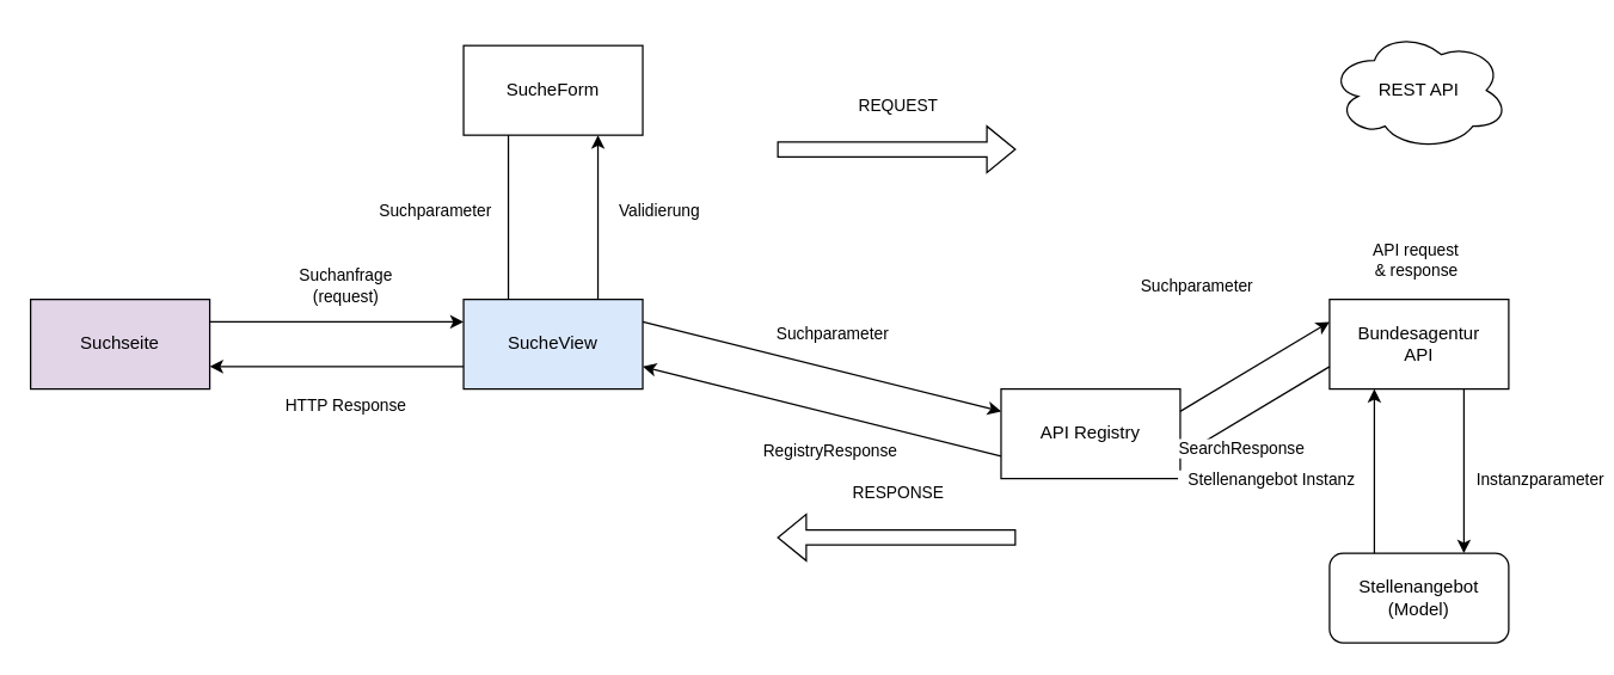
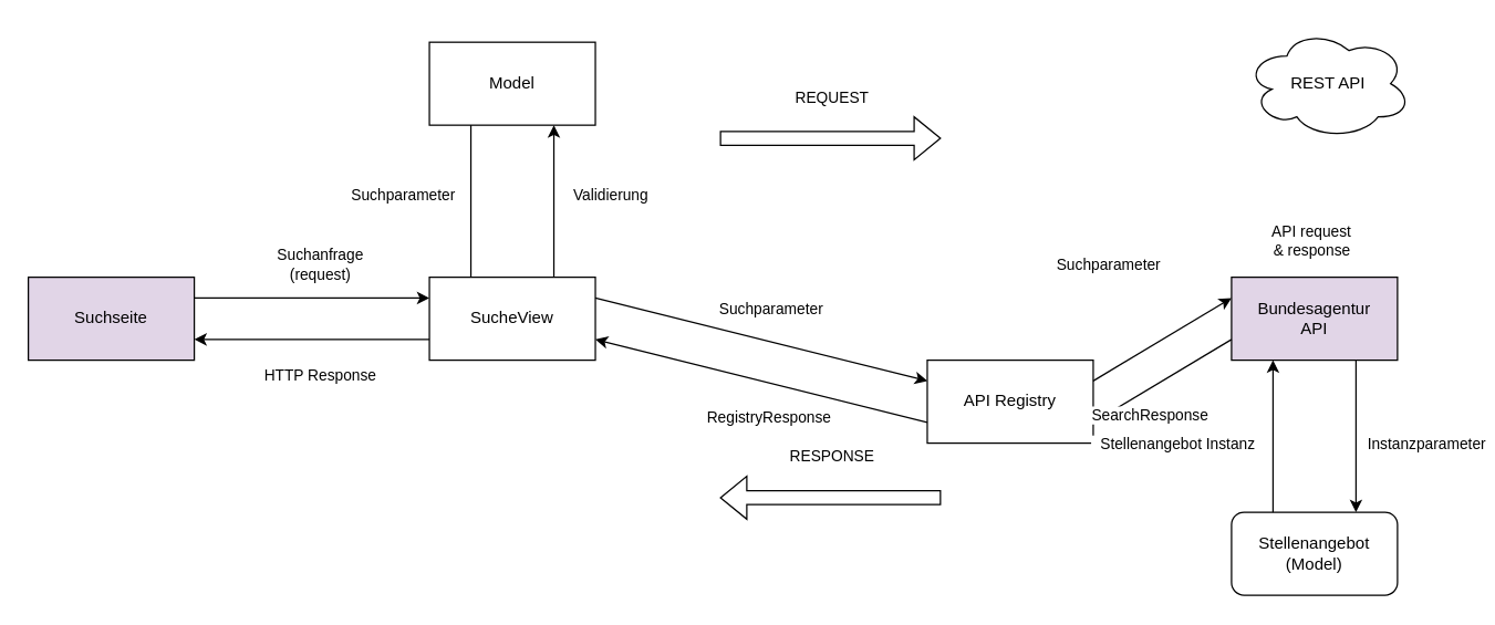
- <mxCell id="3" value="SucheForm" style="rounded=0;whiteSpace=wrap;html=1;" parent="1" vertex="1"><mxGeometry x="310" y="30" width="120" height="60" as="geometry" /></mxCell>
+ <mxCell id="3" value="Model" style="rounded=0;whiteSpace=wrap;html=1;" parent="1" vertex="1"><mxGeometry x="310" y="30" width="120" height="60" as="geometry" /></mxCell>
- <mxCell id="32" value="REST API" style="ellipse;shape=cloud;whiteSpace=wrap;html=1;" parent="1" vertex="1"><mxGeometry x="890" y="20" width="120" height="80" as="geometry" /></mxCell>
+ <mxCell id="32" value="REST API" style="ellipse;shape=cloud;whiteSpace=wrap;html=1;" parent="1" vertex="1"><mxGeometry x="900" y="20" width="120" height="80" as="geometry" /></mxCell>
- <mxCell id="2" value="SucheView" style="rounded=0;whiteSpace=wrap;html=1;fillColor=#dae8fc;" parent="1" vertex="1"><mxGeometry x="310" y="200" width="120" height="60" as="geometry" /></mxCell>
+ <mxCell id="2" value="SucheView" style="rounded=0;whiteSpace=wrap;html=1;" parent="1" vertex="1"><mxGeometry x="310" y="200" width="120" height="60" as="geometry" /></mxCell>
- <mxCell id="11" value="Bundesagentur&lt;div&gt;API&lt;/div&gt;" style="rounded=0;whiteSpace=wrap;html=1;" parent="1" vertex="1"><mxGeometry x="890" y="200" width="120" height="60" as="geometry" /></mxCell>
+ <mxCell id="11" value="Bundesagentur&lt;div&gt;API&lt;/div&gt;" style="rounded=0;whiteSpace=wrap;html=1;fillColor=#e1d5e7;" parent="1" vertex="1"><mxGeometry x="890" y="200" width="120" height="60" as="geometry" /></mxCell>
